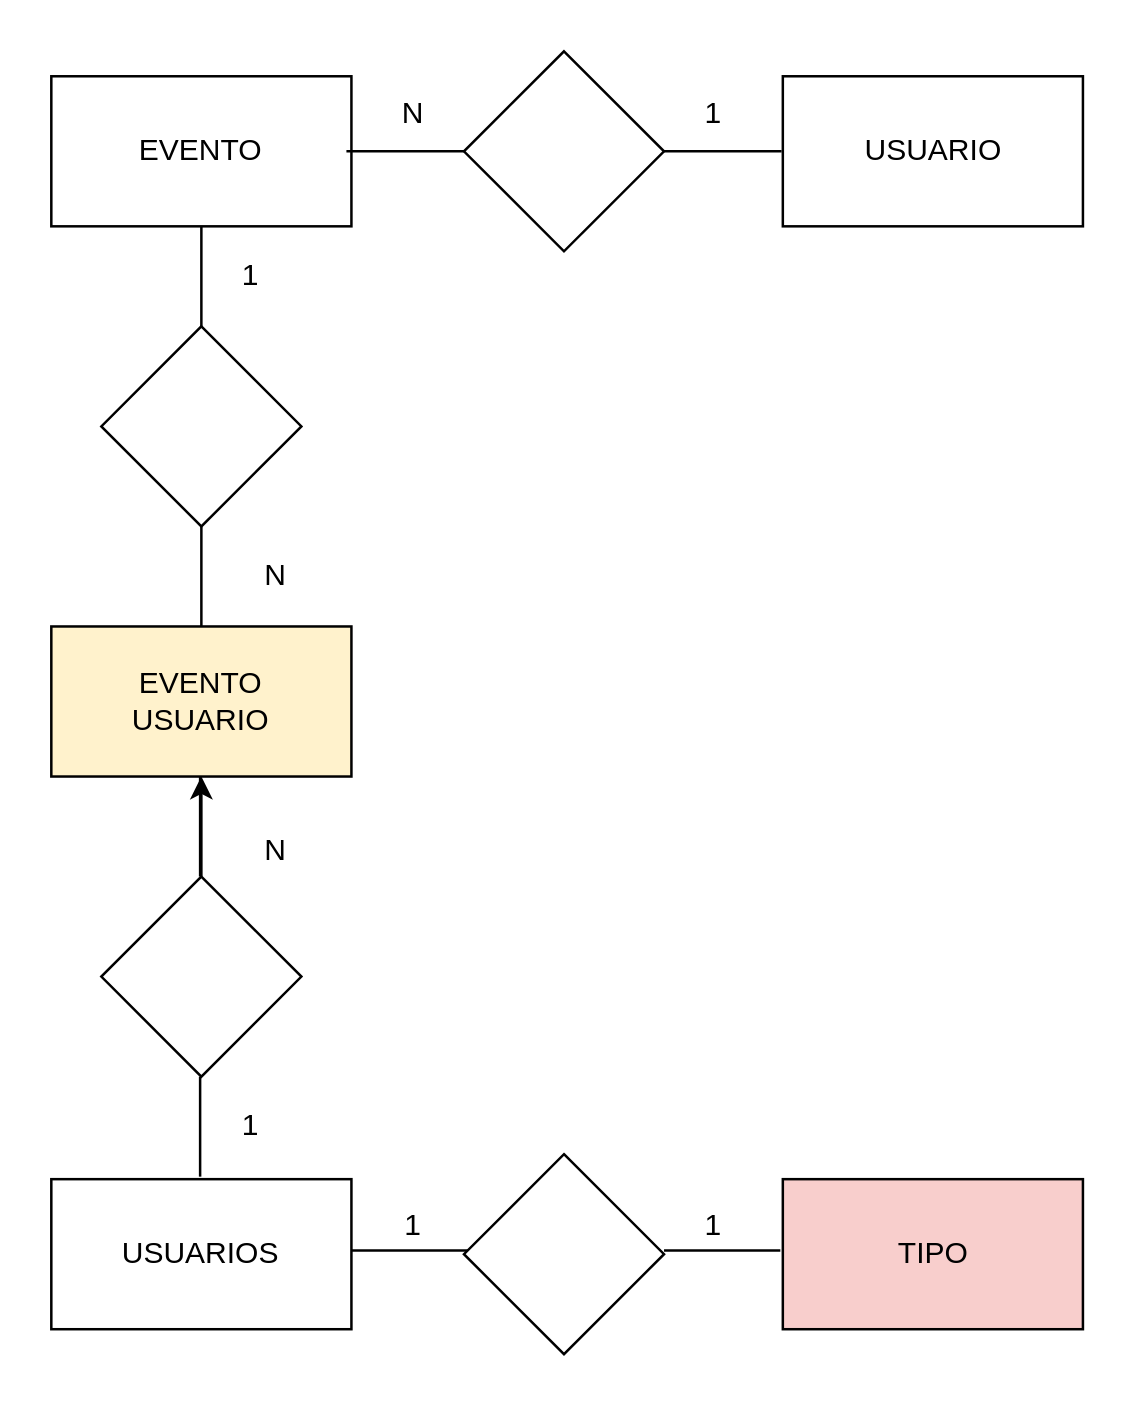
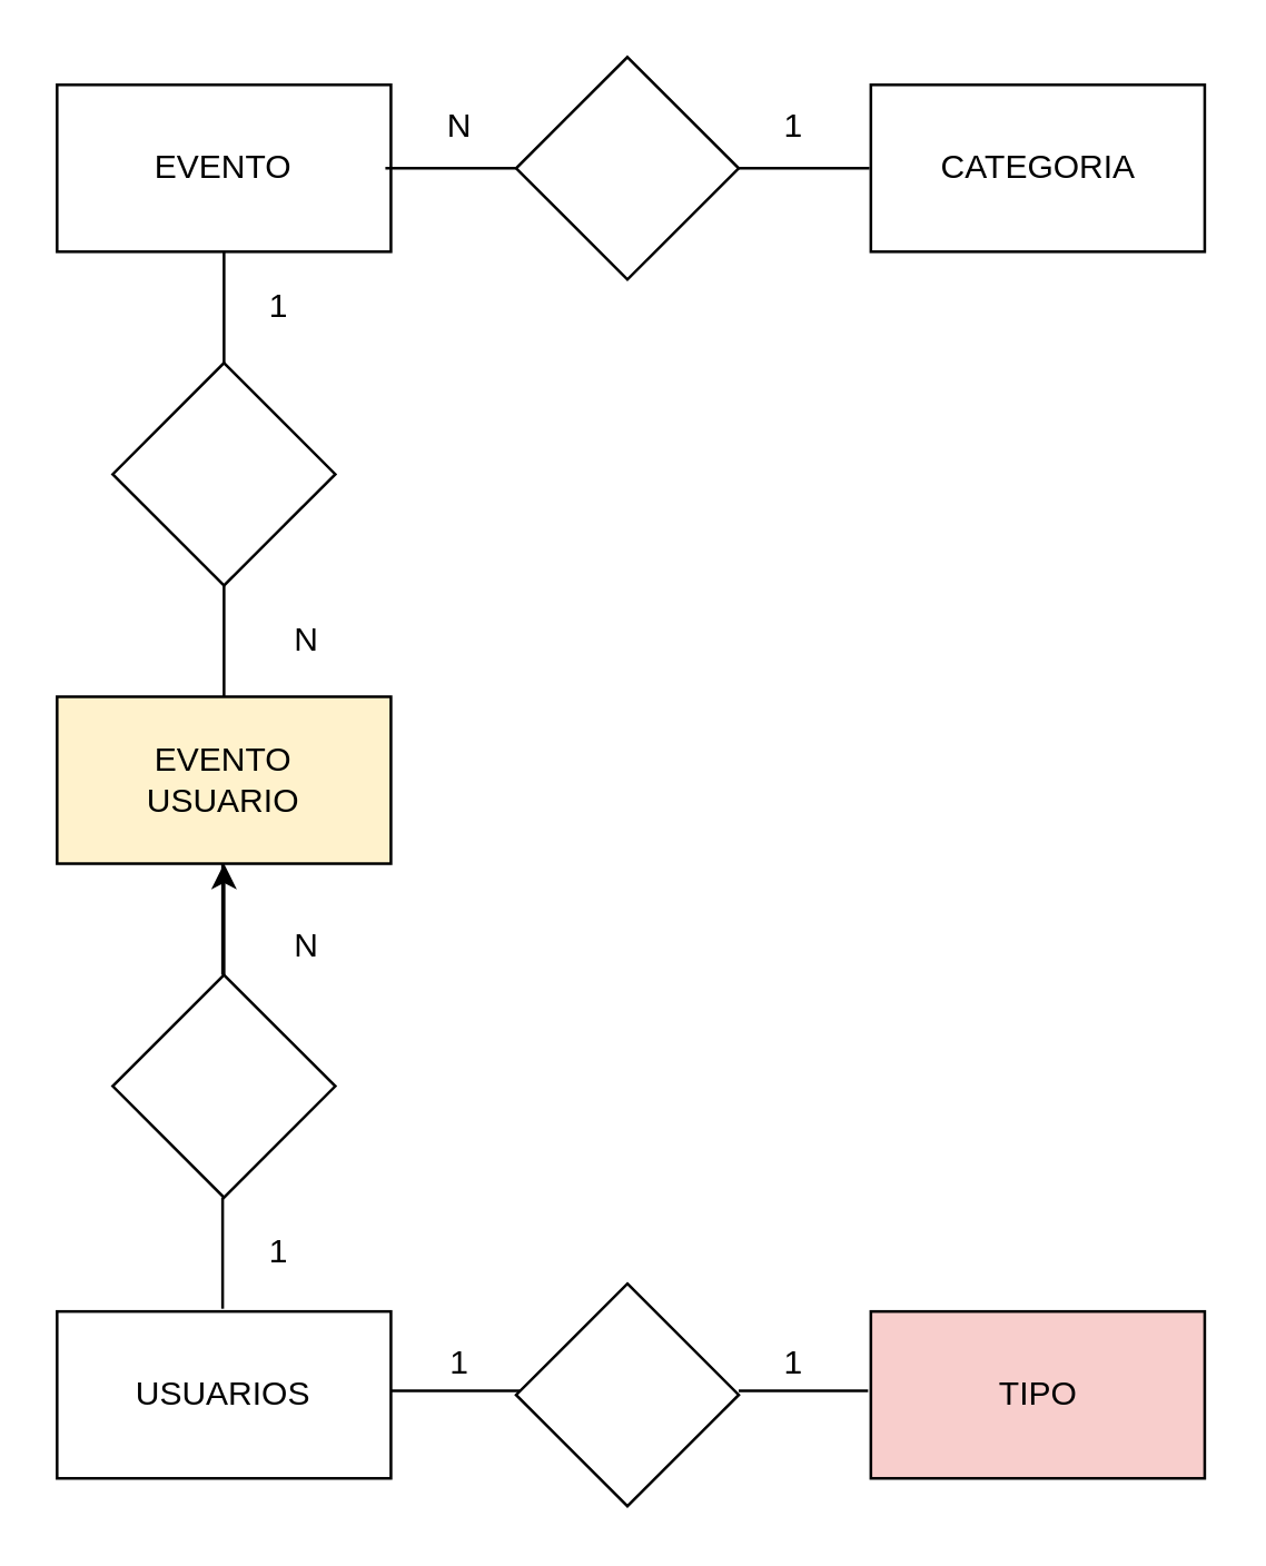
- <mxCell id="3" value="USUARIO" style="rounded=0;whiteSpace=wrap;html=1;" vertex="1" parent="1"><mxGeometry x="312.5" y="30" width="120" height="60" as="geometry" /></mxCell>
+ <mxCell id="3" value="CATEGORIA" style="rounded=0;whiteSpace=wrap;html=1;" vertex="1" parent="1"><mxGeometry x="312.5" y="30" width="120" height="60" as="geometry" /></mxCell>
